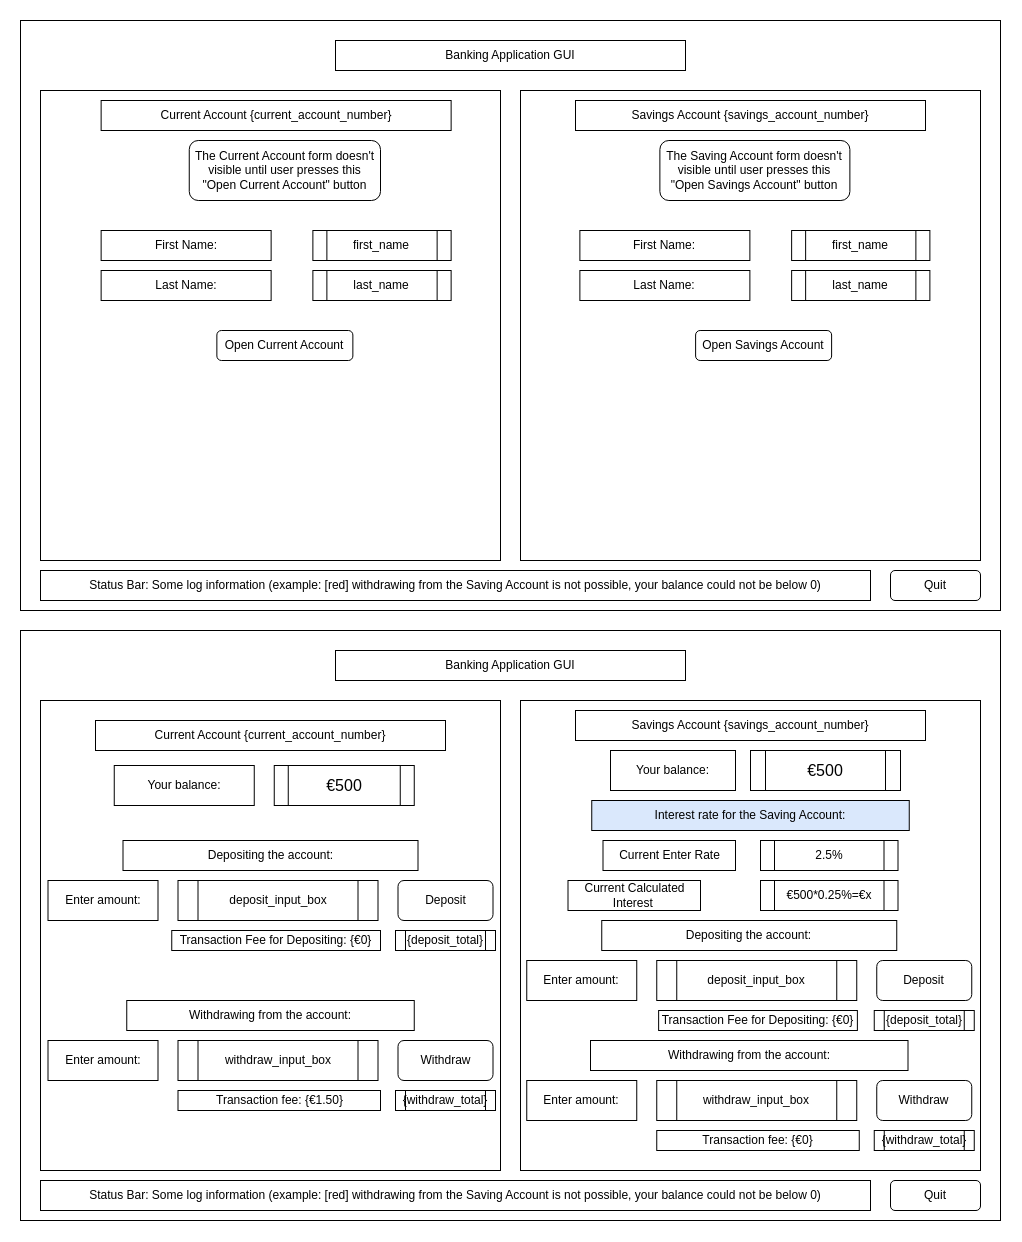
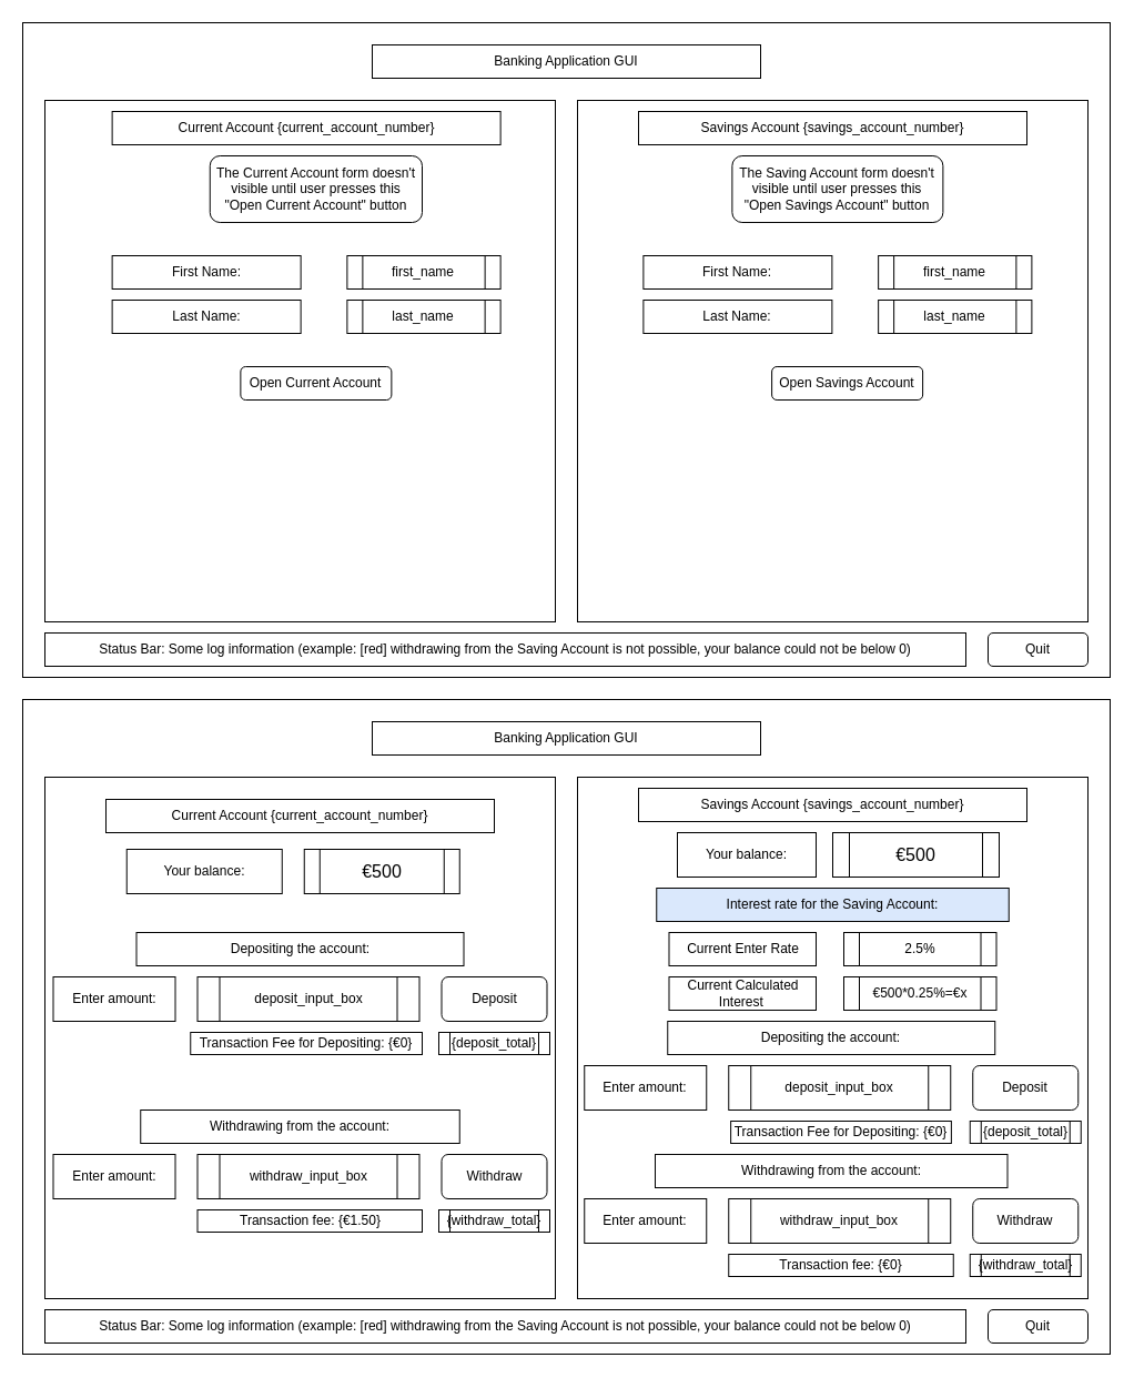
- <mxCell id="37" value="Current Calculated Interest&amp;nbsp;" style="rounded=0;whiteSpace=wrap;html=1;" vertex="1" parent="1"><mxGeometry x="567.5" y="880" width="132.5" height="30" as="geometry" /></mxCell>
+ <mxCell id="37" value="Current Calculated Interest&amp;nbsp;" style="rounded=0;whiteSpace=wrap;html=1;" vertex="1" parent="1"><mxGeometry x="602.5" y="880" width="132.5" height="30" as="geometry" /></mxCell>
